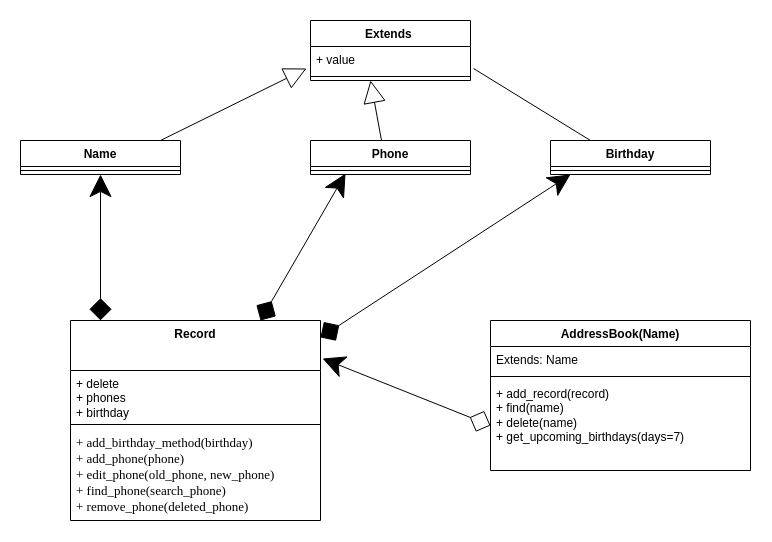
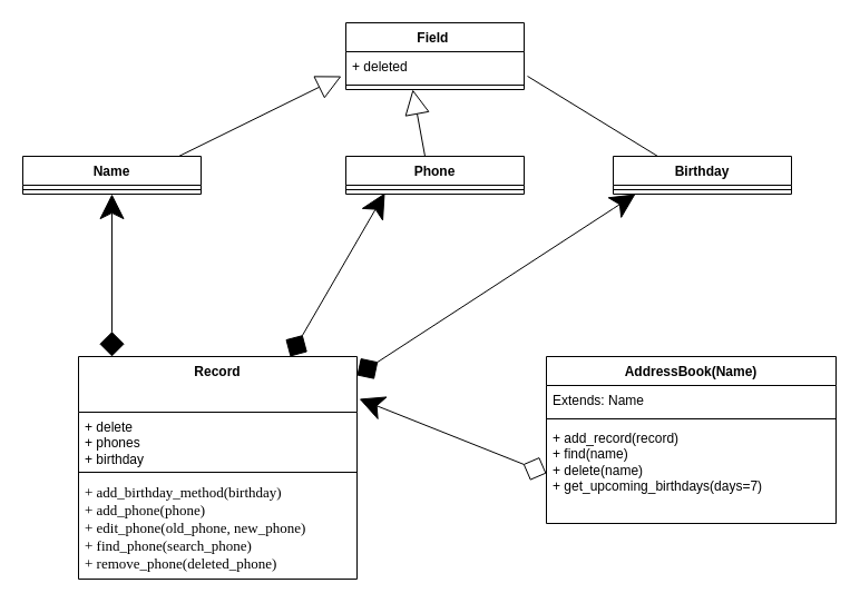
- <mxCell id="2" value="Extends&amp;nbsp;" style="swimlane;fontStyle=1;align=center;verticalAlign=top;childLayout=stackLayout;horizontal=1;startSize=26;horizontalStack=0;resizeParent=1;resizeParentMax=0;resizeLast=0;collapsible=1;marginBottom=0;whiteSpace=wrap;html=1;" parent="1" vertex="1"><mxGeometry x="310" y="20" width="160" height="60" as="geometry" /></mxCell>
+ <mxCell id="2" value="Field&amp;nbsp;" style="swimlane;fontStyle=1;align=center;verticalAlign=top;childLayout=stackLayout;horizontal=1;startSize=26;horizontalStack=0;resizeParent=1;resizeParentMax=0;resizeLast=0;collapsible=1;marginBottom=0;whiteSpace=wrap;html=1;" parent="1" vertex="1"><mxGeometry x="310" y="20" width="160" height="60" as="geometry" /></mxCell>
- <mxCell id="3" value="+&amp;nbsp;value" style="text;strokeColor=none;fillColor=none;align=left;verticalAlign=top;spacingLeft=4;spacingRight=4;overflow=hidden;rotatable=0;points=[[0,0.5],[1,0.5]];portConstraint=eastwest;whiteSpace=wrap;html=1;" parent="2" vertex="1"><mxGeometry y="26" width="160" height="26" as="geometry" /></mxCell>
+ <mxCell id="3" value="+&amp;nbsp;deleted" style="text;strokeColor=none;fillColor=none;align=left;verticalAlign=top;spacingLeft=4;spacingRight=4;overflow=hidden;rotatable=0;points=[[0,0.5],[1,0.5]];portConstraint=eastwest;whiteSpace=wrap;html=1;" parent="2" vertex="1"><mxGeometry y="26" width="160" height="26" as="geometry" /></mxCell>
